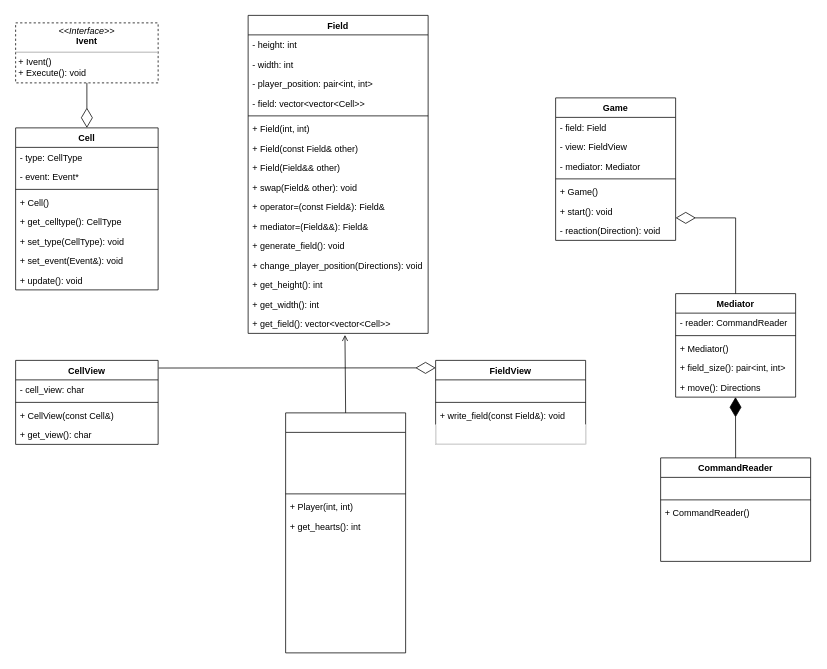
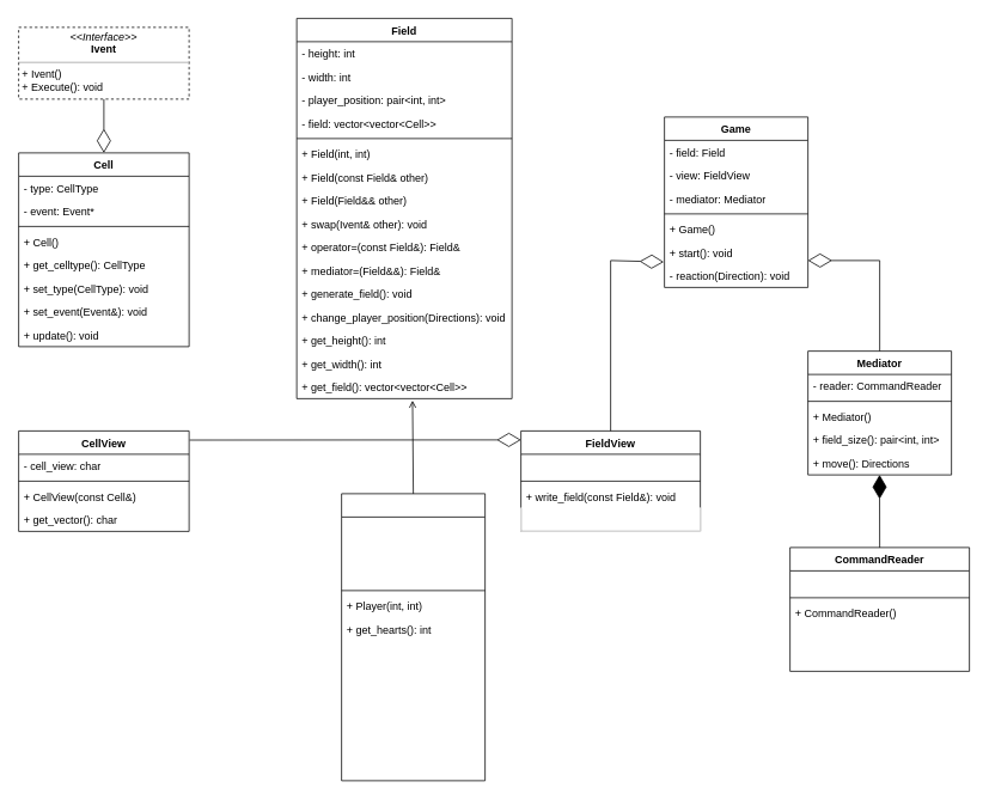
- <mxCell id="20" value="+ swap(Field&amp; other): void" style="text;strokeColor=none;fillColor=none;align=left;verticalAlign=top;spacingLeft=4;spacingRight=4;overflow=hidden;rotatable=0;points=[[0,0.5],[1,0.5]];portConstraint=eastwest;" vertex="1" parent="11"><mxGeometry y="216" width="240" height="26" as="geometry" /></mxCell>
+ <mxCell id="20" value="+ swap(Ivent&amp; other): void" style="text;strokeColor=none;fillColor=none;align=left;verticalAlign=top;spacingLeft=4;spacingRight=4;overflow=hidden;rotatable=0;points=[[0,0.5],[1,0.5]];portConstraint=eastwest;" vertex="1" parent="11"><mxGeometry y="216" width="240" height="26" as="geometry" /></mxCell>
+ <mxCell id="66" value="" style="endArrow=diamondThin;endFill=0;endSize=24;html=1;rounded=0;fontColor=default;exitX=0.5;exitY=0;exitDx=0;exitDy=0;entryX=-0.005;entryY=0.908;entryDx=0;entryDy=0;entryPerimeter=0;" edge="1" parent="1" source="34" target="58"><mxGeometry width="160" relative="1" as="geometry"><mxPoint x="820" y="380" as="sourcePoint" /><mxPoint x="730" y="290" as="targetPoint" /><Array as="points"><mxPoint x="680" y="290" /></Array></mxGeometry></mxCell>
- <mxCell id="33" value="+ get_view(): char" style="text;strokeColor=none;fillColor=none;align=left;verticalAlign=top;spacingLeft=4;spacingRight=4;overflow=hidden;rotatable=0;points=[[0,0.5],[1,0.5]];portConstraint=eastwest;" vertex="1" parent="29"><mxGeometry y="86" width="190" height="26" as="geometry" /></mxCell>
+ <mxCell id="33" value="+ get_vector(): char" style="text;strokeColor=none;fillColor=none;align=left;verticalAlign=top;spacingLeft=4;spacingRight=4;overflow=hidden;rotatable=0;points=[[0,0.5],[1,0.5]];portConstraint=eastwest;" vertex="1" parent="29"><mxGeometry y="86" width="190" height="26" as="geometry" /></mxCell>
